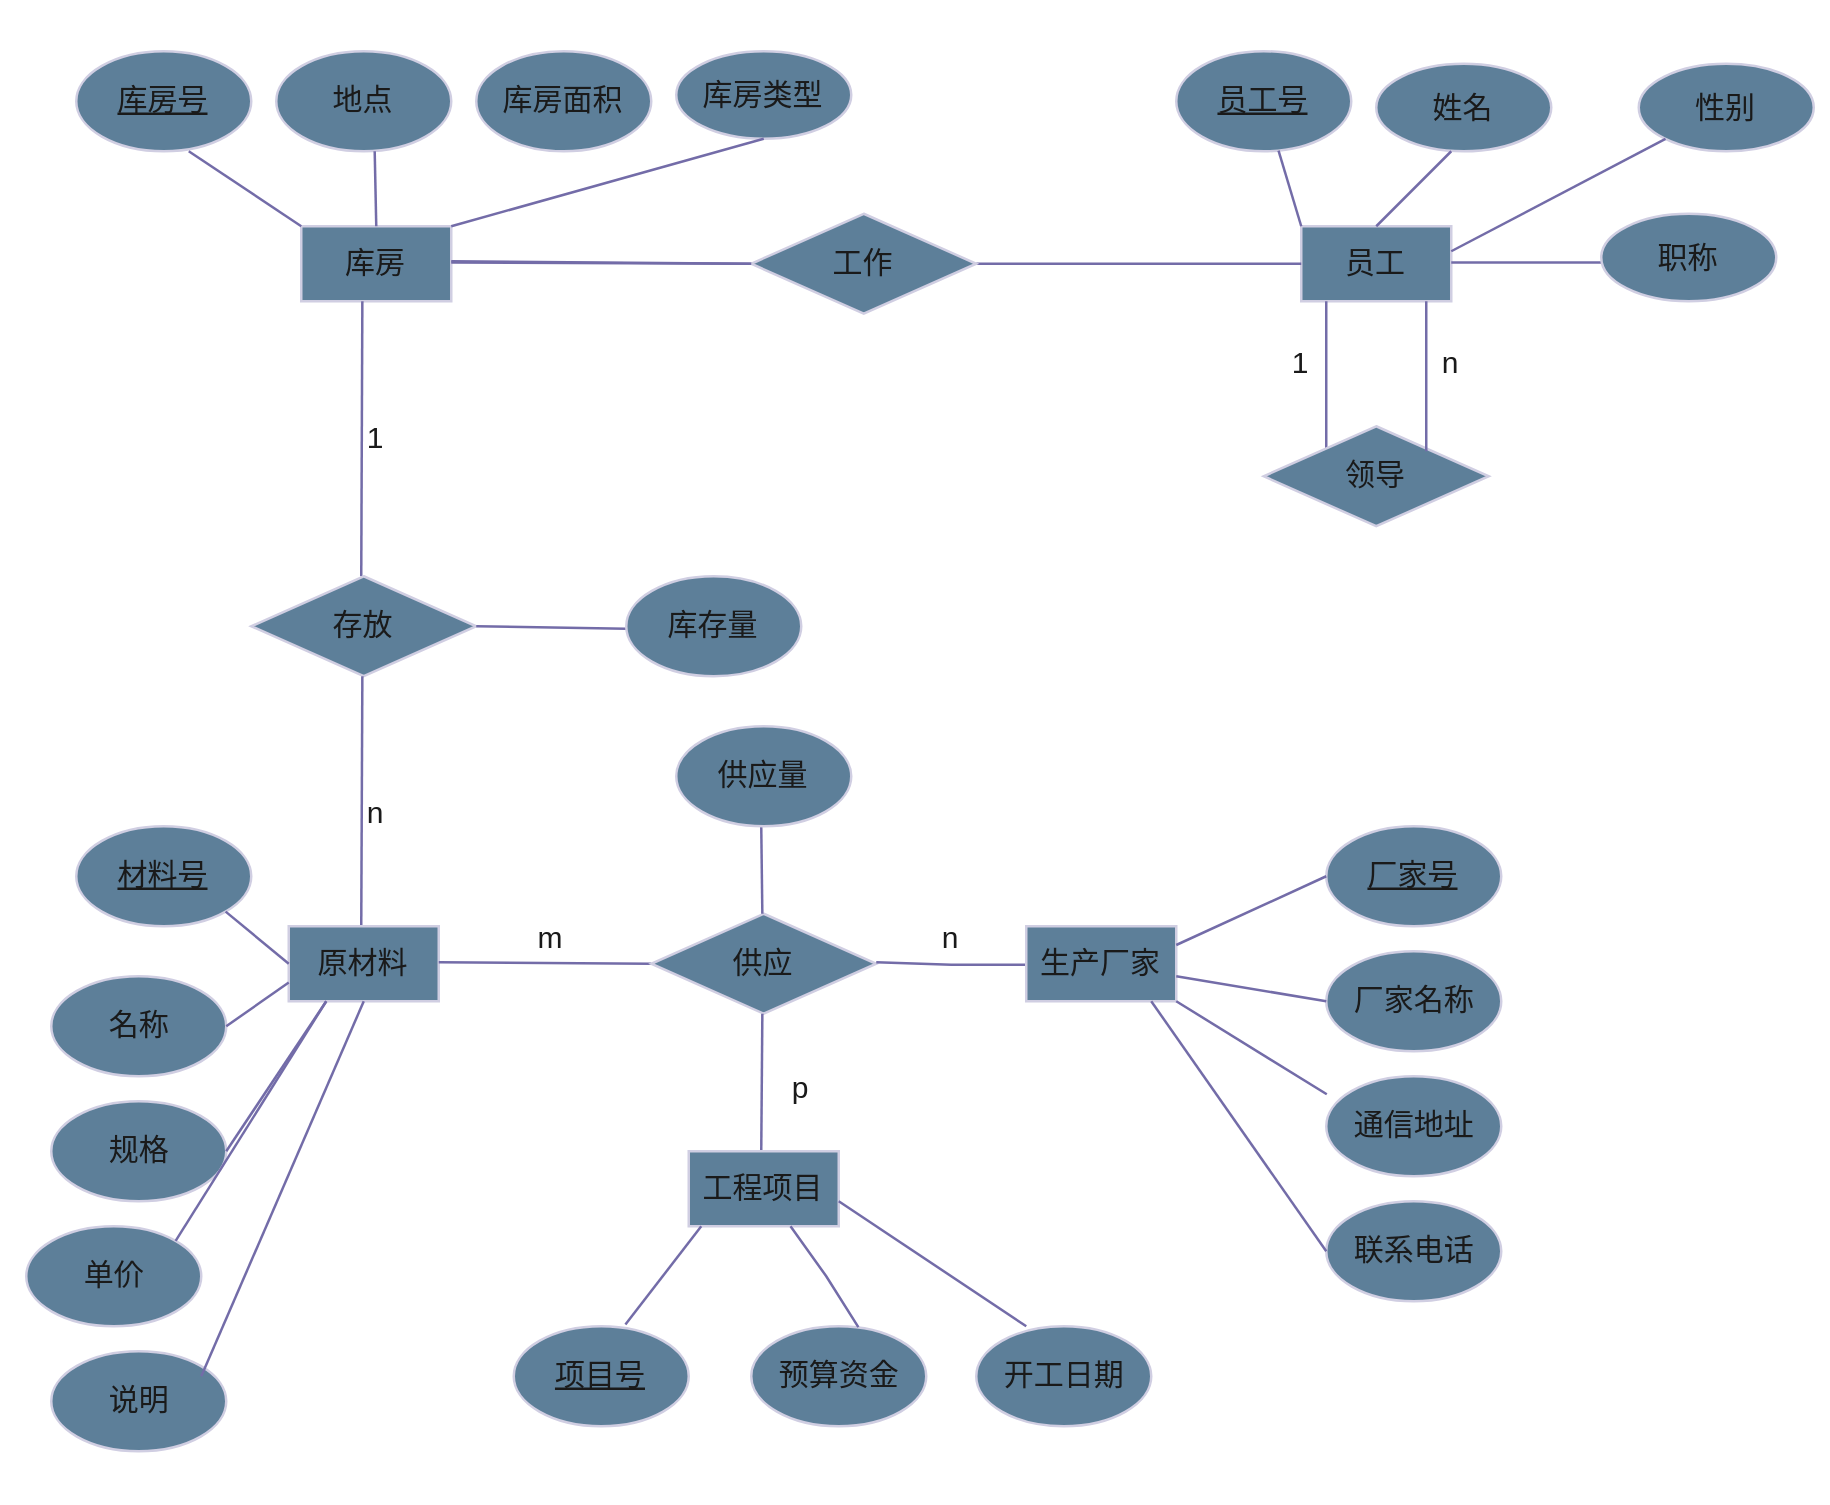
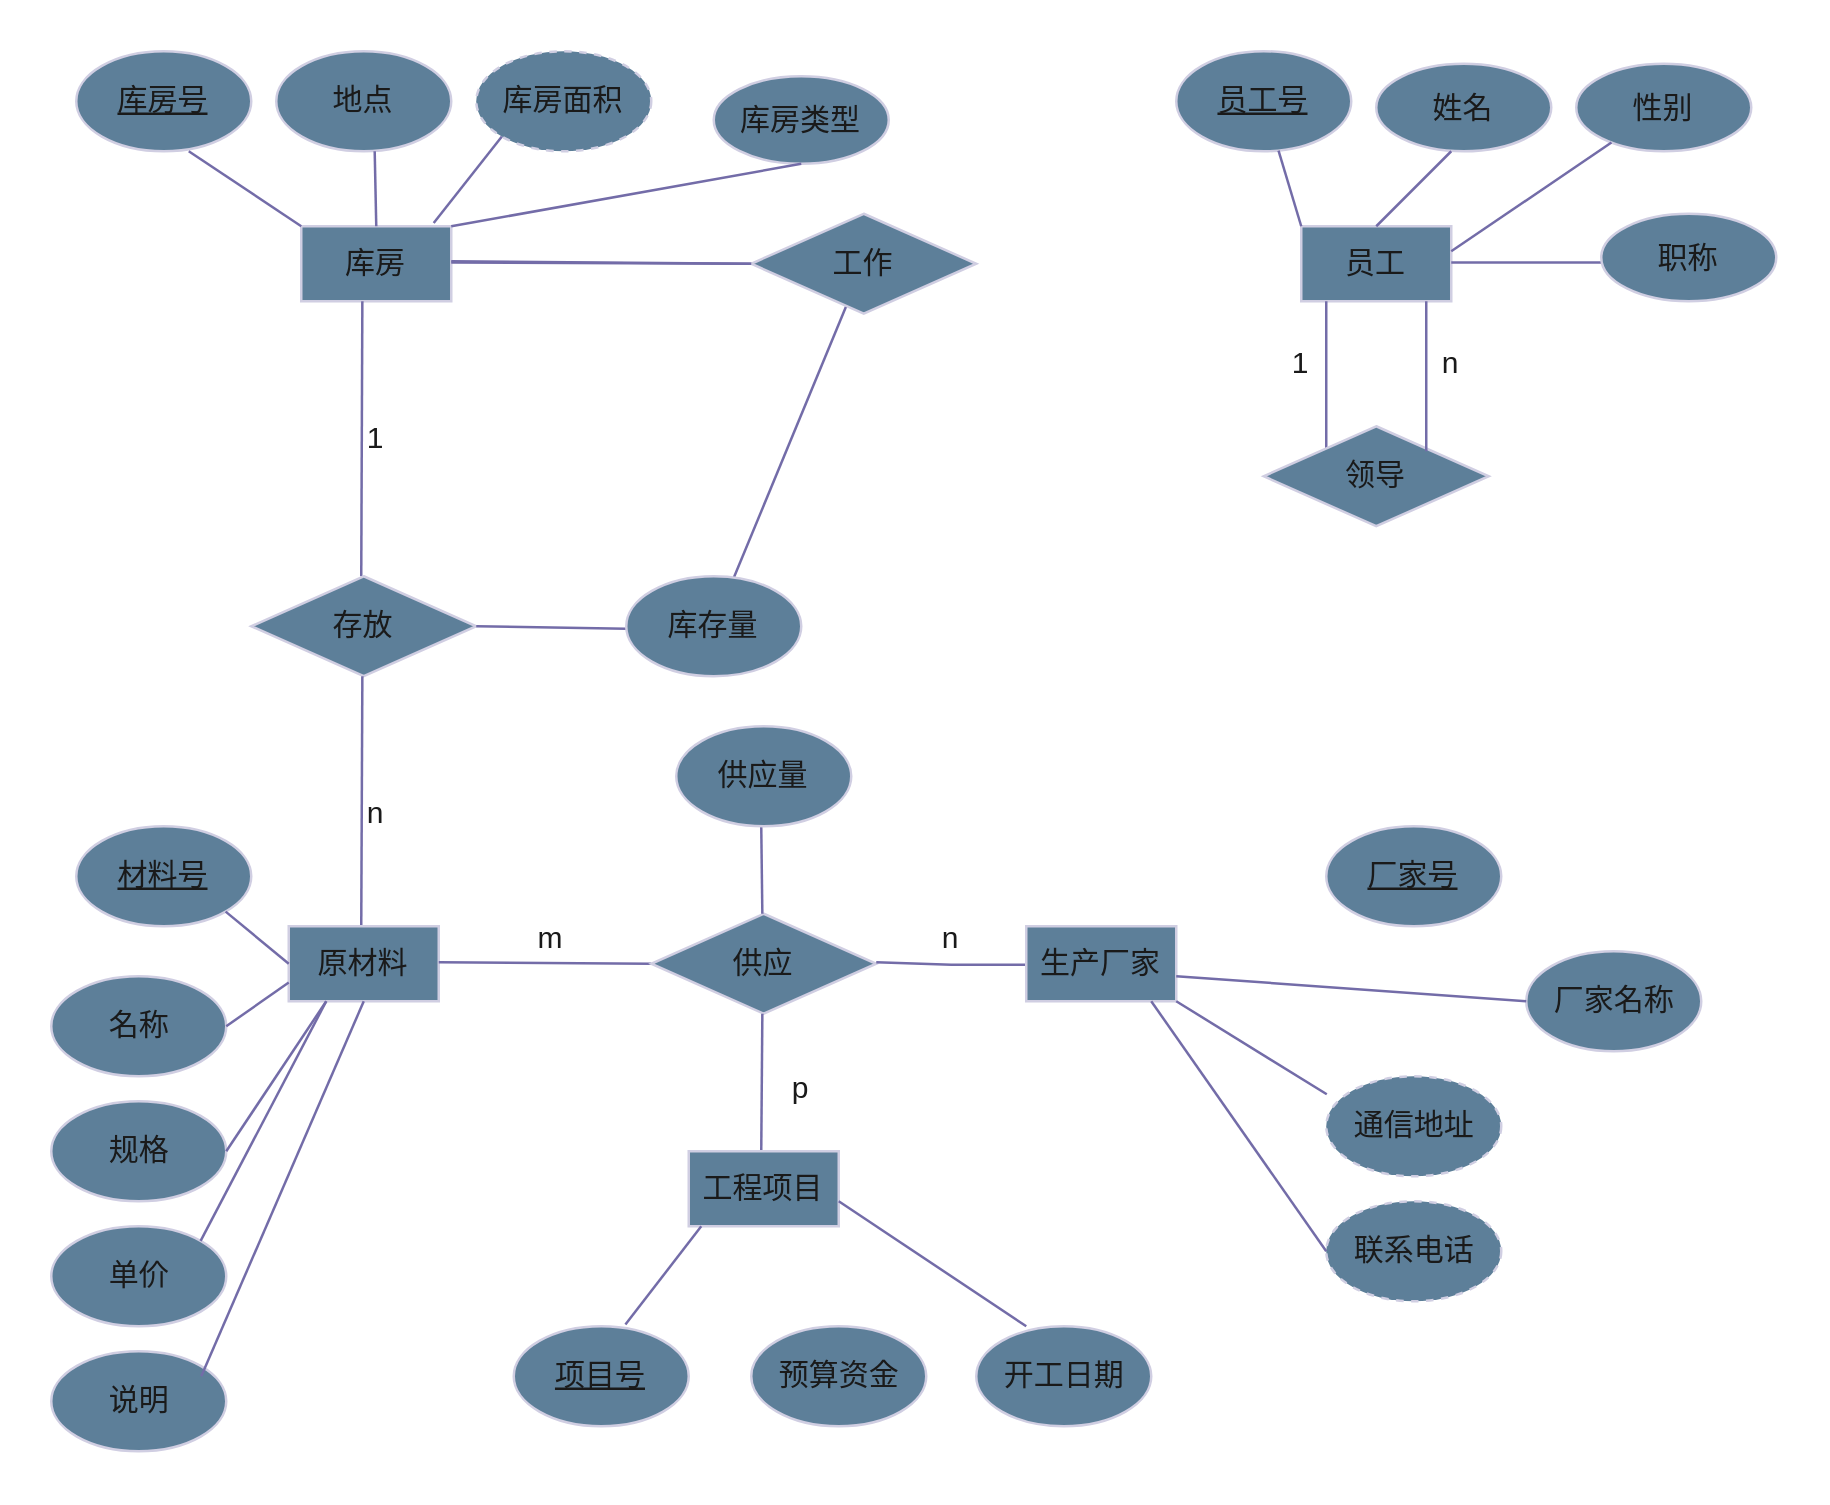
- <mxCell id="43" value="库房类型" style="ellipse;whiteSpace=wrap;html=1;labelBackgroundColor=none;fillColor=#5D7F99;strokeColor=#D0CEE2;fontColor=#1A1A1A;" parent="1" vertex="1"><mxGeometry x="270" y="20" width="70" height="35" as="geometry" /></mxCell>
+ <mxCell id="43" value="库房类型" style="ellipse;whiteSpace=wrap;html=1;labelBackgroundColor=none;fillColor=#5D7F99;strokeColor=#D0CEE2;fontColor=#1A1A1A;" parent="1" vertex="1"><mxGeometry x="285" y="30" width="70" height="35" as="geometry" /></mxCell>
- <mxCell id="41" value="库房面积" style="ellipse;whiteSpace=wrap;html=1;fontStyle=0;labelBackgroundColor=none;fillColor=#5D7F99;strokeColor=#D0CEE2;fontColor=#1A1A1A;" parent="1" vertex="1"><mxGeometry x="190" y="20" width="70" height="40" as="geometry" /></mxCell>
+ <mxCell id="41" value="库房面积" style="ellipse;whiteSpace=wrap;html=1;fontStyle=0;labelBackgroundColor=none;fillColor=#5D7F99;strokeColor=#D0CEE2;fontColor=#1A1A1A;dashed=1;" parent="1" vertex="1"><mxGeometry x="190" y="20" width="70" height="40" as="geometry" /></mxCell>
- <mxCell id="49" value="性别" style="ellipse;whiteSpace=wrap;html=1;labelBackgroundColor=none;fillColor=#5D7F99;strokeColor=#D0CEE2;fontColor=#1A1A1A;" parent="1" vertex="1"><mxGeometry x="655" y="25" width="70" height="35" as="geometry" /></mxCell>
+ <mxCell id="49" value="性别" style="ellipse;whiteSpace=wrap;html=1;labelBackgroundColor=none;fillColor=#5D7F99;strokeColor=#D0CEE2;fontColor=#1A1A1A;" parent="1" vertex="1"><mxGeometry x="630" y="25" width="70" height="35" as="geometry" /></mxCell>
+ <mxCell id="42" value="" style="endArrow=none;html=1;rounded=0;fontColor=default;exitX=0.883;exitY=-0.044;exitDx=0;exitDy=0;exitPerimeter=0;entryX=0;entryY=1;entryDx=0;entryDy=0;labelBackgroundColor=none;strokeColor=#736CA8;" parent="1" source="2" target="41" edge="1"><mxGeometry width="50" height="50" relative="1" as="geometry"><mxPoint x="160" y="100" as="sourcePoint" /><mxPoint x="210" y="50" as="targetPoint" /></mxGeometry></mxCell>
- <mxCell id="5" value="" style="endArrow=none;html=1;rounded=0;entryX=0;entryY=0.5;entryDx=0;entryDy=0;labelBackgroundColor=none;fontColor=default;strokeColor=#736CA8;" parent="1" source="7" target="3" edge="1"><mxGeometry width="50" height="50" relative="1" as="geometry"><mxPoint x="320" y="104.5" as="sourcePoint" /><mxPoint x="370" y="105" as="targetPoint" /></mxGeometry></mxCell>
+ <mxCell id="5" value="" style="endArrow=none;html=1;rounded=0;labelBackgroundColor=none;fontColor=default;strokeColor=#736CA8;" parent="1" source="7" target="17" edge="1"><mxGeometry width="50" height="50" relative="1" as="geometry"><mxPoint x="320" y="104.5" as="sourcePoint" /><mxPoint x="370" y="105" as="targetPoint" /></mxGeometry></mxCell>
- <mxCell id="72" value="" style="endArrow=none;html=1;rounded=0;fontColor=default;entryX=0;entryY=0.5;entryDx=0;entryDy=0;exitX=1;exitY=0.25;exitDx=0;exitDy=0;labelBackgroundColor=none;strokeColor=#736CA8;" parent="1" source="34" target="71" edge="1"><mxGeometry width="50" height="50" relative="1" as="geometry"><mxPoint x="470" y="390" as="sourcePoint" /><mxPoint x="520" y="340" as="targetPoint" /></mxGeometry></mxCell>
- <mxCell id="73" value="厂家名称" style="ellipse;whiteSpace =wrap;html=1;fontStyle=0;labelBackgroundColor=none;fillColor=#5D7F99;strokeColor=#D0CEE2;fontColor=#1A1A1A;" parent="1" vertex="1"><mxGeometry x="530" y="380" width="70" height="40" as="geometry" /></mxCell>
+ <mxCell id="73" value="厂家名称" style="ellipse;whiteSpace =wrap;html=1;fontStyle=0;labelBackgroundColor=none;fillColor=#5D7F99;strokeColor=#D0CEE2;fontColor=#1A1A1A;" parent="1" vertex="1"><mxGeometry x="610" y="380" width="70" height="40" as="geometry" /></mxCell>
- <mxCell id="75" value="通信地址" style="ellipse;whiteSpace =wrap;html=1;fontStyle=0;labelBackgroundColor=none;fillColor=#5D7F99;strokeColor=#D0CEE2;fontColor=#1A1A1A;" parent="1" vertex="1"><mxGeometry x="530" y="430" width="70" height="40" as="geometry" /></mxCell>
+ <mxCell id="75" value="通信地址" style="ellipse;whiteSpace =wrap;html=1;fontStyle=0;labelBackgroundColor=none;fillColor=#5D7F99;strokeColor=#D0CEE2;fontColor=#1A1A1A;dashed=1;" parent="1" vertex="1"><mxGeometry x="530" y="430" width="70" height="40" as="geometry" /></mxCell>
- <mxCell id="77" value="联系电话" style="ellipse;whiteSpace =wrap;html=1;fontStyle=0;labelBackgroundColor=none;fillColor=#5D7F99;strokeColor=#D0CEE2;fontColor=#1A1A1A;" parent="1" vertex="1"><mxGeometry x="530" y="480" width="70" height="40" as="geometry" /></mxCell>
+ <mxCell id="77" value="联系电话" style="ellipse;whiteSpace =wrap;html=1;fontStyle=0;labelBackgroundColor=none;fillColor=#5D7F99;strokeColor=#D0CEE2;fontColor=#1A1A1A;dashed=1;" parent="1" vertex="1"><mxGeometry x="530" y="480" width="70" height="40" as="geometry" /></mxCell>
- <mxCell id="58" value="单价" style="ellipse;whiteSpace =wrap;html=1;fontStyle=0;labelBackgroundColor=none;fillColor=#5D7F99;strokeColor=#D0CEE2;fontColor=#1A1A1A;" parent="1" vertex="1"><mxGeometry x="10" y="490" width="70" height="40" as="geometry" /></mxCell>
+ <mxCell id="58" value="单价" style="ellipse;whiteSpace =wrap;html=1;fontStyle=0;labelBackgroundColor=none;fillColor=#5D7F99;strokeColor=#D0CEE2;fontColor=#1A1A1A;" parent="1" vertex="1"><mxGeometry x="20" y="490" width="70" height="40" as="geometry" /></mxCell>
- <mxCell id="66" value="" style="endArrow=none;html=1;rounded=0;fontColor=default;exitX=0.612;exitY=0.009;exitDx=0;exitDy=0;exitPerimeter=0;labelBackgroundColor=none;strokeColor=#736CA8;" parent="1" source="65" target="36" edge="1"><mxGeometry width="50" height="50" relative="1" as="geometry"><mxPoint x="330" y="510" as="sourcePoint" /><mxPoint x="380" y="414" as="targetPoint" /><Array as="points"><mxPoint x="330" y="510" /></Array></mxGeometry></mxCell>
